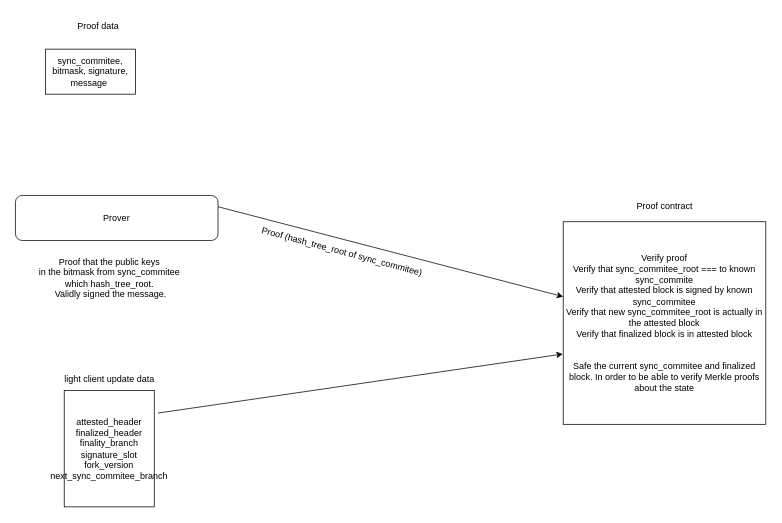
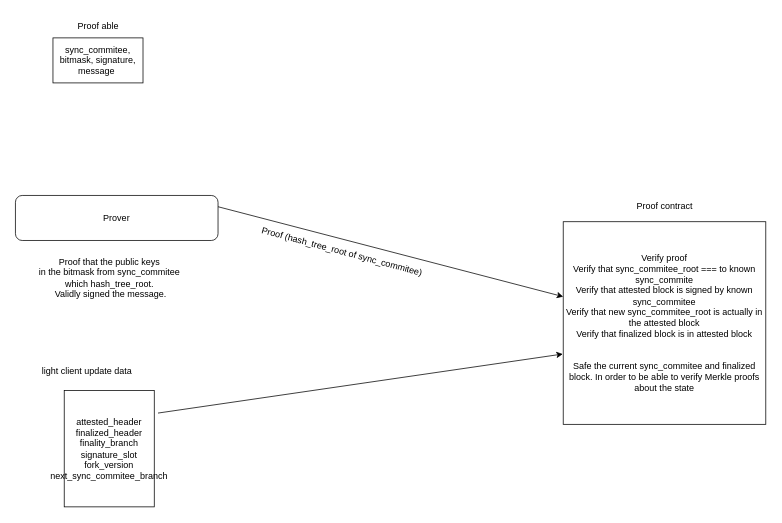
- <mxCell id="7" value="Proof data" style="text;html=1;align=center;verticalAlign=middle;resizable=0;points=[];autosize=1;strokeColor=none;fillColor=none;" vertex="1" parent="1"><mxGeometry x="90" y="20" width="80" height="30" as="geometry" /></mxCell>
+ <mxCell id="7" value="Proof able" style="text;html=1;align=center;verticalAlign=middle;resizable=0;points=[];autosize=1;strokeColor=none;fillColor=none;" vertex="1" parent="1"><mxGeometry x="90" y="20" width="80" height="30" as="geometry" /></mxCell>
- <mxCell id="6" value="sync_commitee, bitmask, signature, message&amp;nbsp;" style="rounded=0;whiteSpace=wrap;html=1;" vertex="1" parent="1"><mxGeometry x="60" y="65" width="120" height="60" as="geometry" /></mxCell>
+ <mxCell id="6" value="sync_commitee, bitmask, signature, message&amp;nbsp;" style="rounded=0;whiteSpace=wrap;html=1;" vertex="1" parent="1"><mxGeometry x="70" y="50" width="120" height="60" as="geometry" /></mxCell>
- <mxCell id="11" value="light client update data" style="text;html=1;align=center;verticalAlign=middle;resizable=0;points=[];autosize=1;strokeColor=none;fillColor=none;" vertex="1" parent="1"><mxGeometry x="75" y="490" width="140" height="30" as="geometry" /></mxCell>
+ <mxCell id="11" value="light client update data" style="text;html=1;align=center;verticalAlign=middle;resizable=0;points=[];autosize=1;strokeColor=none;fillColor=none;" vertex="1" parent="1"><mxGeometry x="45" y="480" width="140" height="30" as="geometry" /></mxCell>
